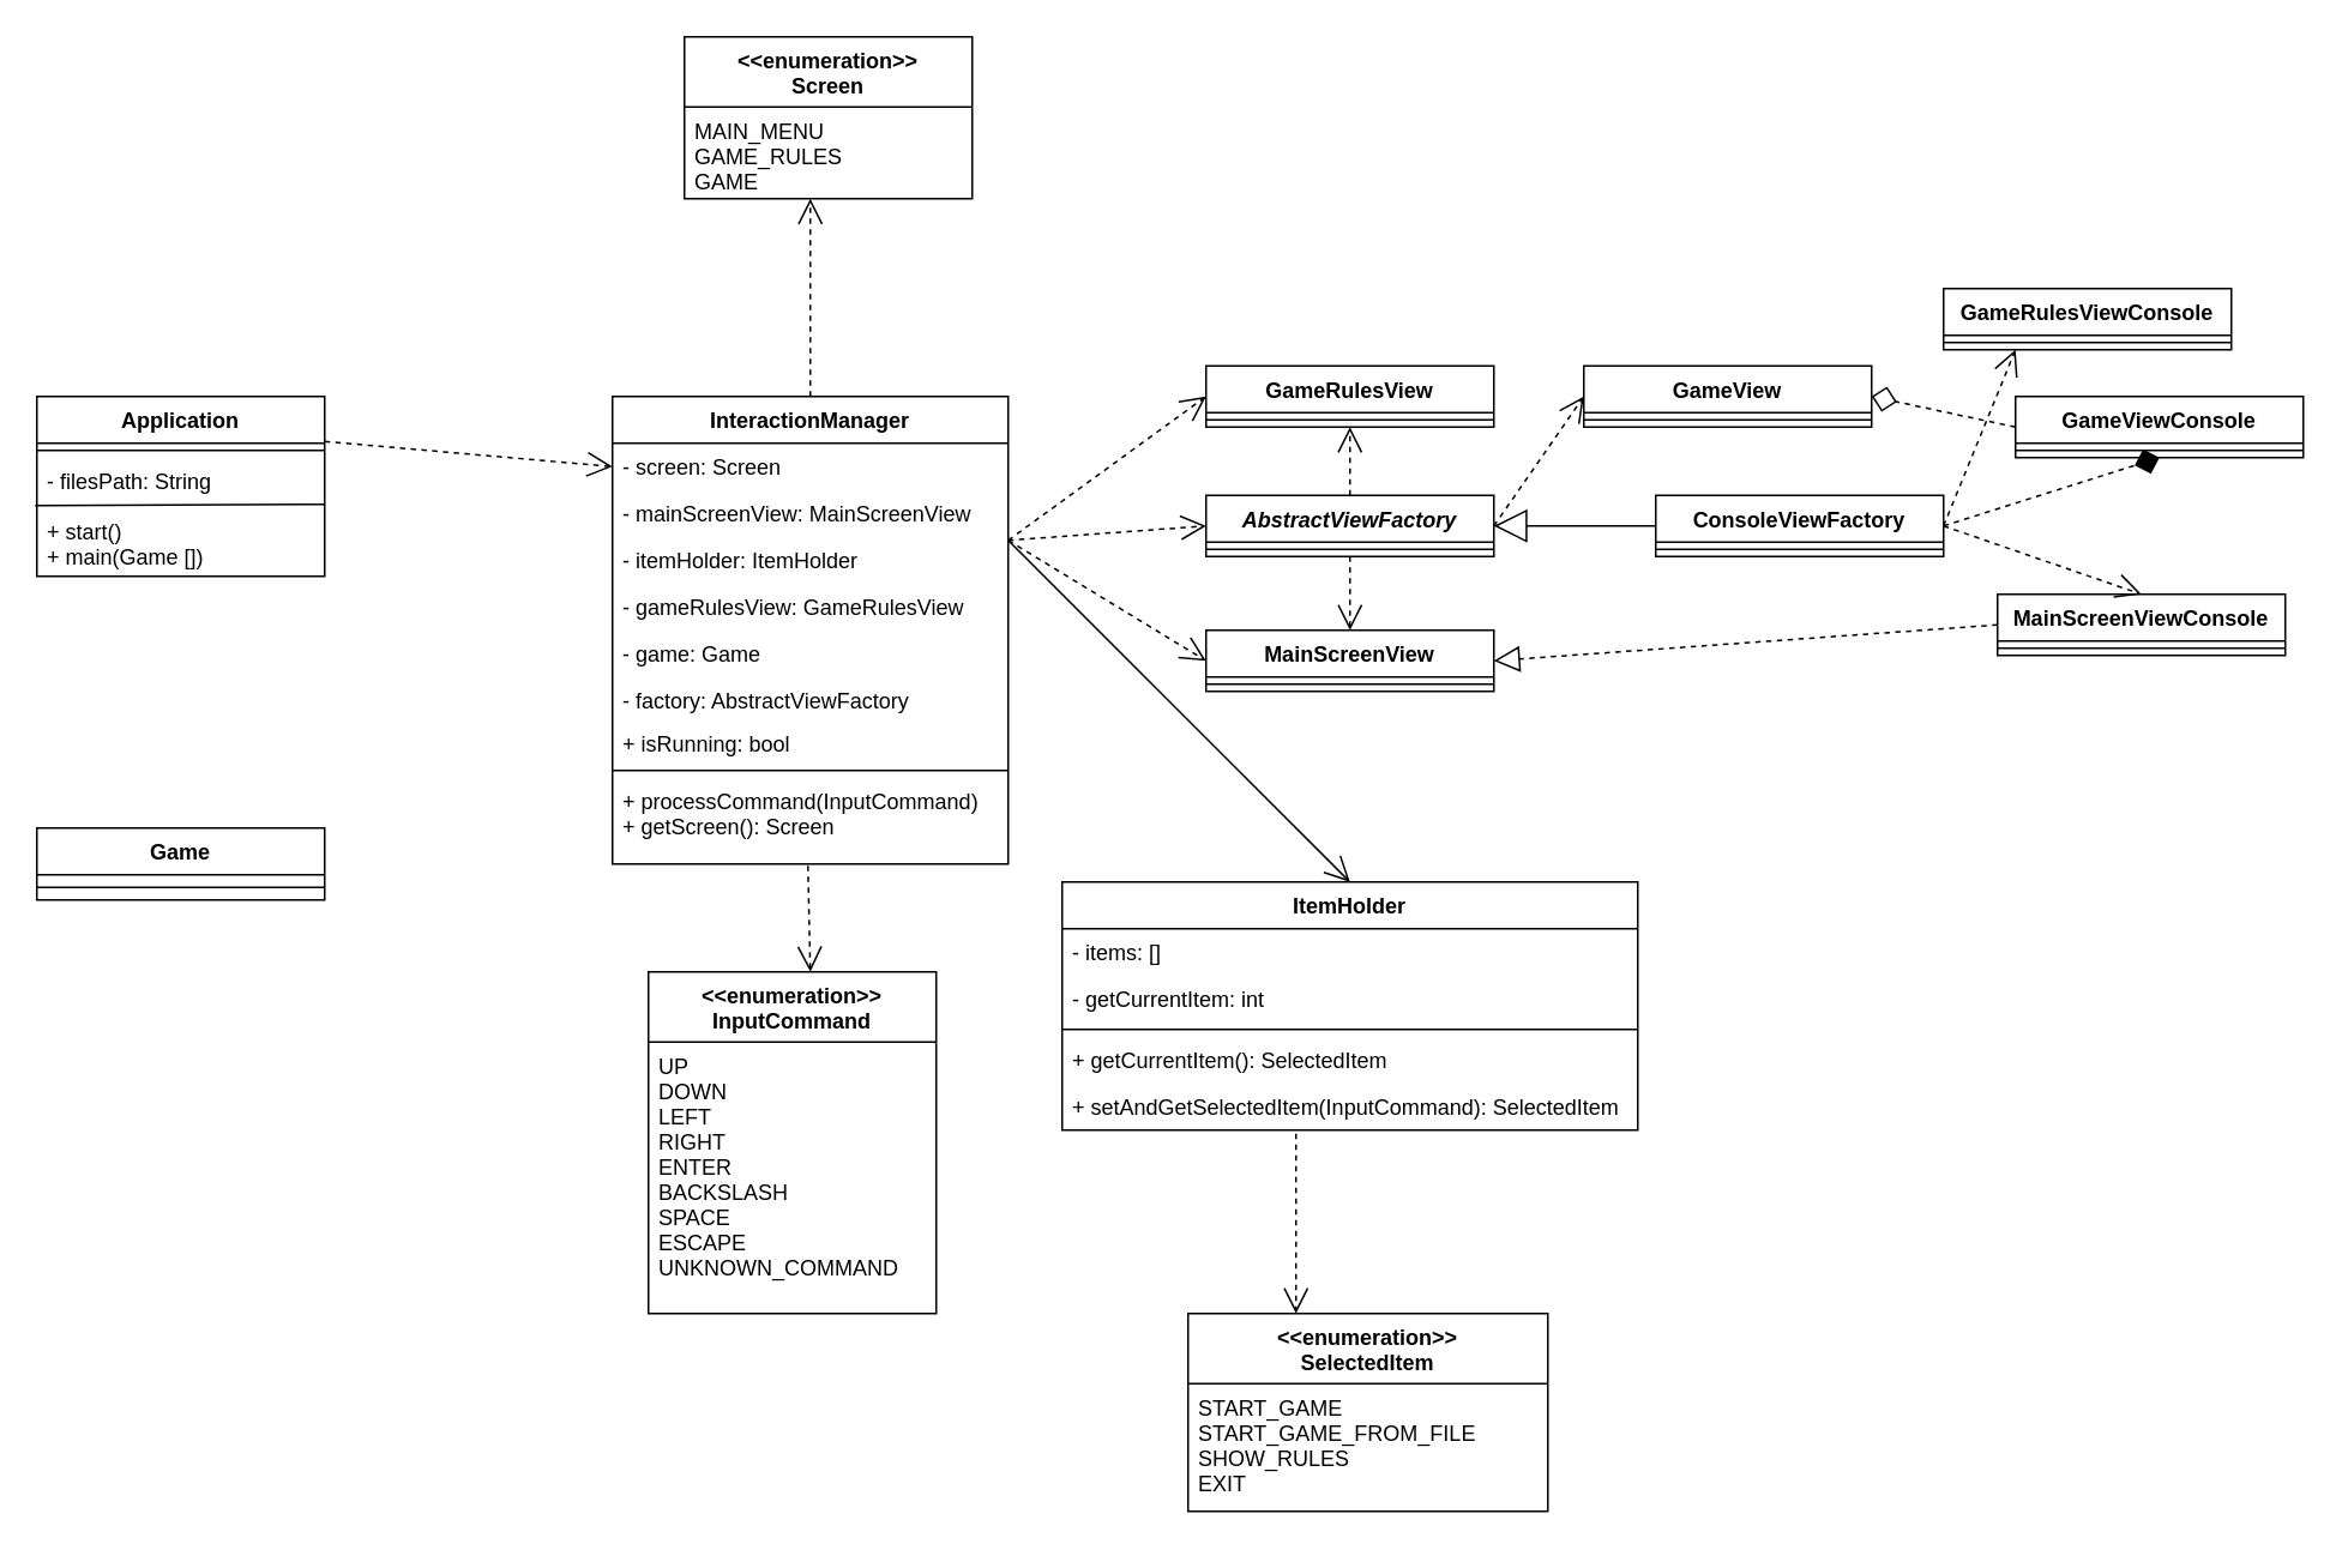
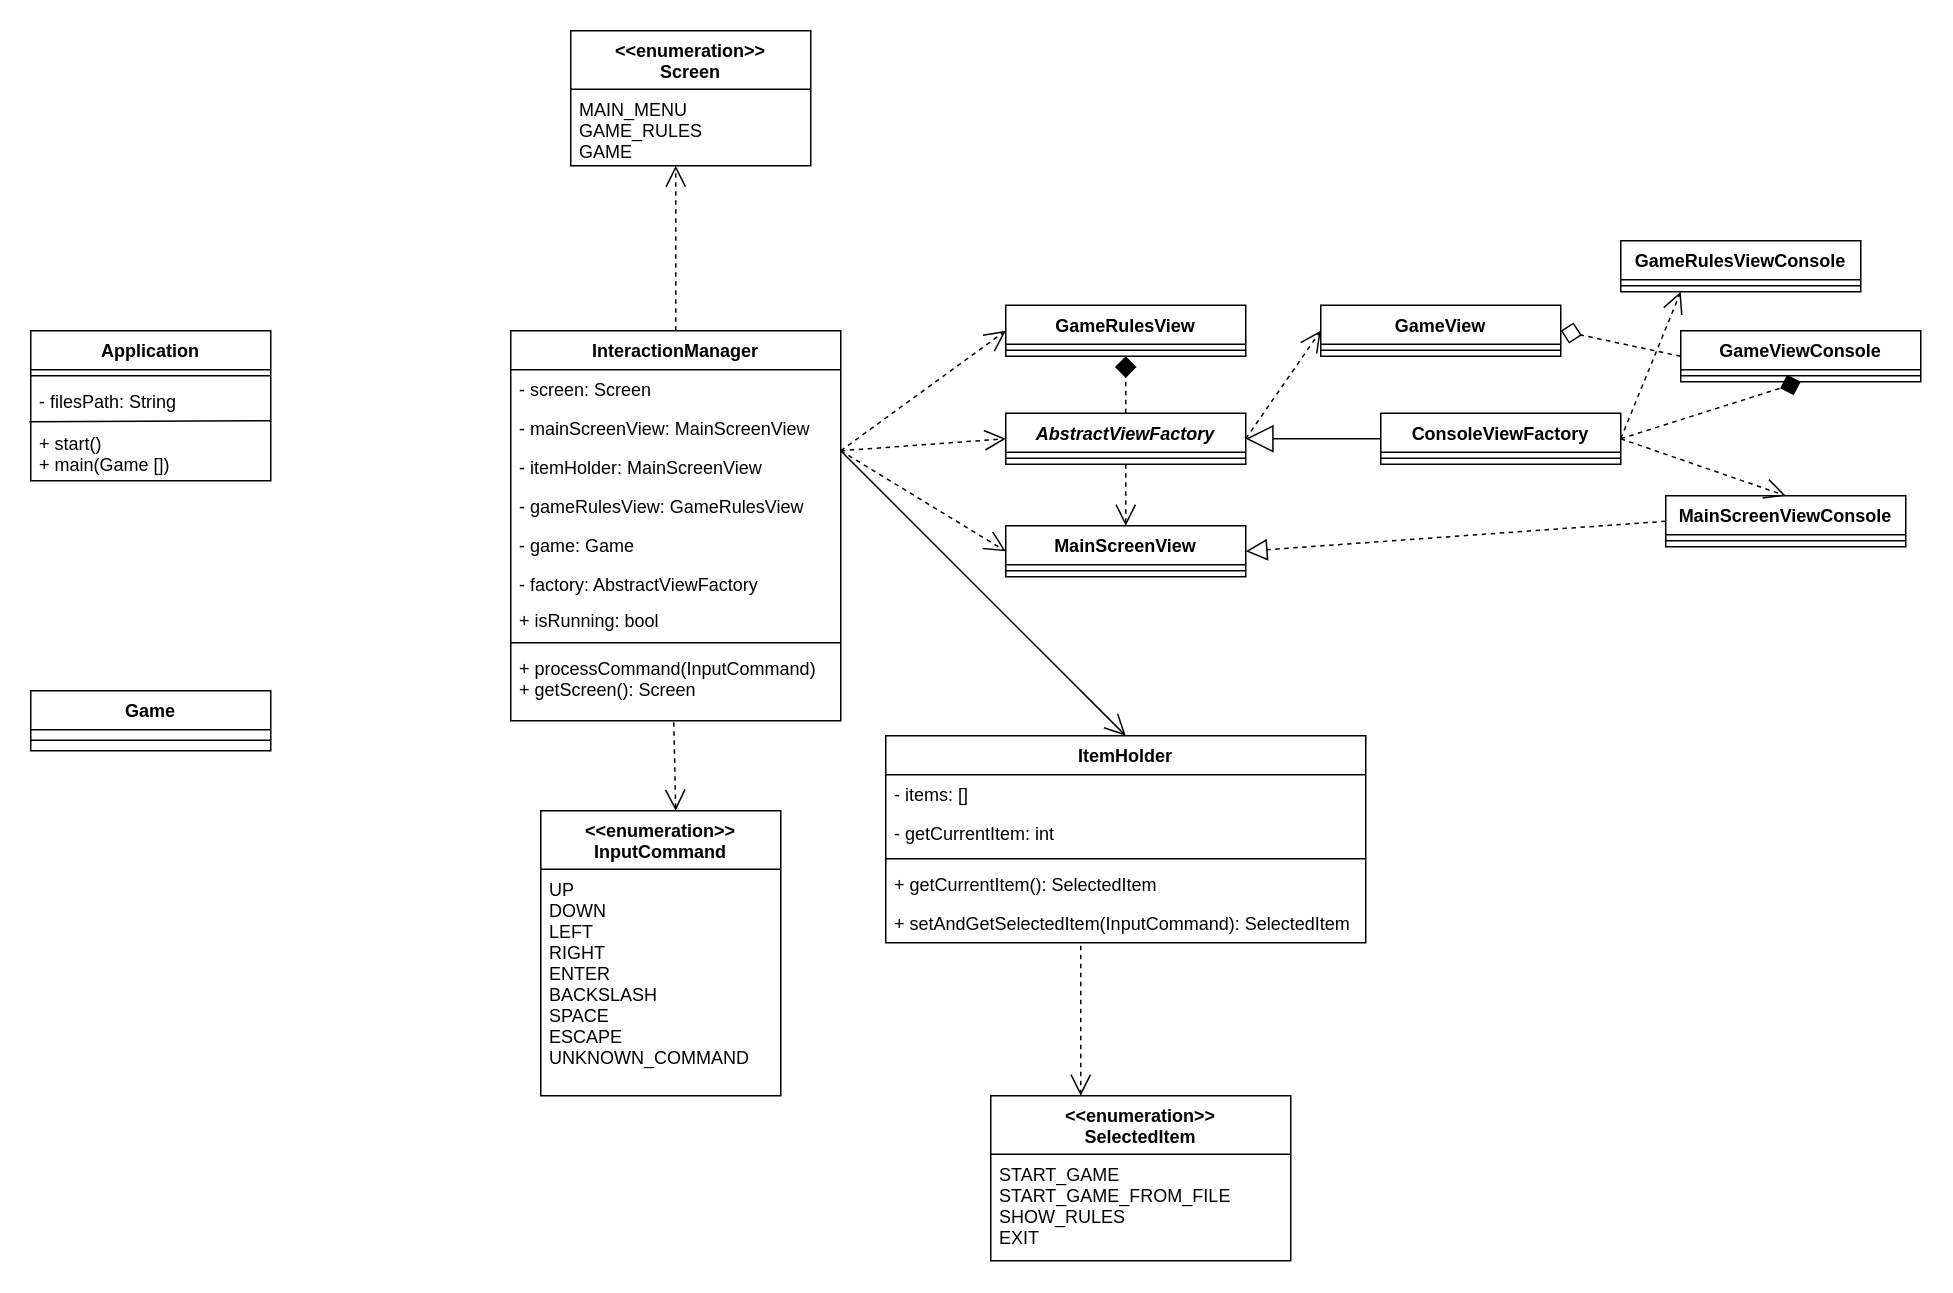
- <mxCell id="23" value="" style="endArrow=open;endSize=12;dashed=1;html=1;entryX=0.5;entryY=1;entryDx=0;entryDy=0;exitX=0.5;exitY=0;exitDx=0;exitDy=0;" parent="1" source="15" target="21" edge="1"><mxGeometry width="160" relative="1" as="geometry"><mxPoint x="900" y="250" as="sourcePoint" /><mxPoint x="760" y="360" as="targetPoint" /></mxGeometry></mxCell>
+ <mxCell id="23" value="" style="endArrow=diamond;endSize=12;dashed=1;html=1;entryX=0.5;entryY=1;entryDx=0;entryDy=0;exitX=0.5;exitY=0;exitDx=0;exitDy=0;" parent="1" source="15" target="21" edge="1"><mxGeometry width="160" relative="1" as="geometry"><mxPoint x="900" y="250" as="sourcePoint" /><mxPoint x="760" y="360" as="targetPoint" /></mxGeometry></mxCell>
- <mxCell id="32" value="" style="endArrow=open;endFill=1;endSize=12;html=1;rounded=0;dashed=1;exitX=1;exitY=0.25;exitDx=0;exitDy=0;entryX=0;entryY=0.5;entryDx=0;entryDy=0;" parent="1" source="2" target="6" edge="1"><mxGeometry width="160" relative="1" as="geometry"><mxPoint x="270" y="290" as="sourcePoint" /><mxPoint x="430" y="290" as="targetPoint" /></mxGeometry></mxCell>
- <mxCell id="8" value="- itemHolder: ItemHolder" style="text;strokeColor=none;fillColor=none;align=left;verticalAlign=top;spacingLeft=4;spacingRight=4;overflow=hidden;rotatable=0;points=[[0,0.5],[1,0.5]];portConstraint=eastwest;" parent="5" vertex="1"><mxGeometry y="78" width="220" height="26" as="geometry" /></mxCell>
+ <mxCell id="8" value="- itemHolder: MainScreenView" style="text;strokeColor=none;fillColor=none;align=left;verticalAlign=top;spacingLeft=4;spacingRight=4;overflow=hidden;rotatable=0;points=[[0,0.5],[1,0.5]];portConstraint=eastwest;" parent="5" vertex="1"><mxGeometry y="78" width="220" height="26" as="geometry" /></mxCell>
